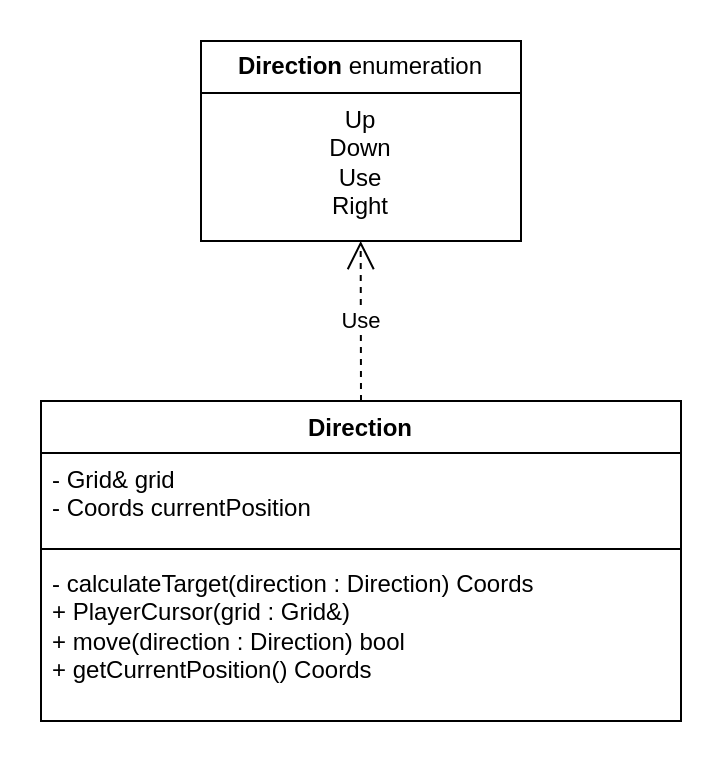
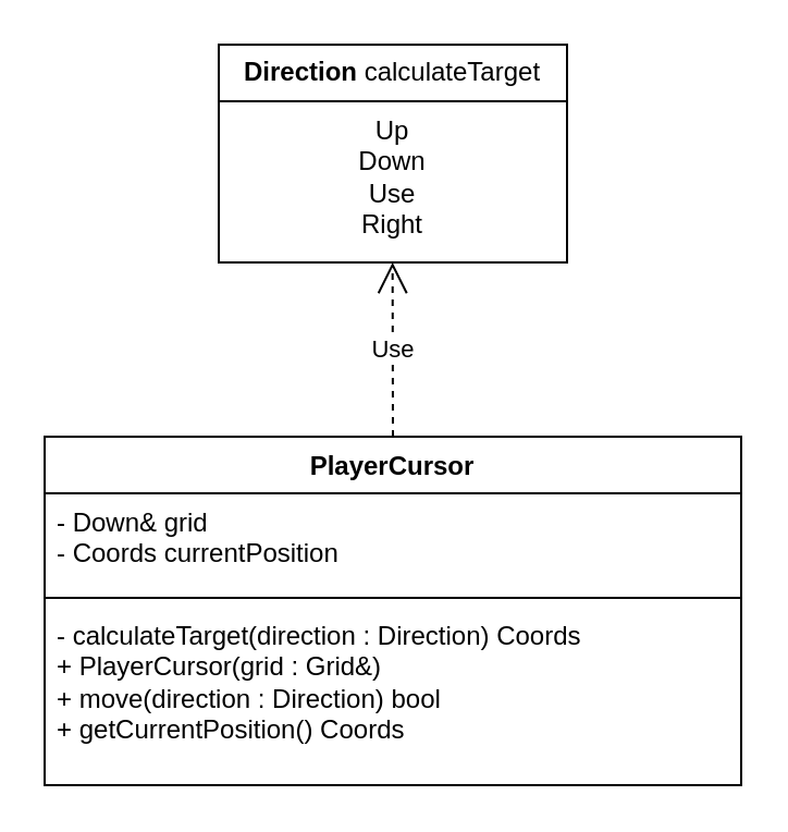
- <mxCell id="2" value="&lt;b&gt;Direction&lt;/b&gt; enumeration" style="swimlane;fontStyle=0;childLayout=stackLayout;horizontal=1;startSize=26;fillColor=none;horizontalStack=0;resizeParent=1;resizeParentMax=0;resizeLast=0;collapsible=1;marginBottom=0;whiteSpace=wrap;html=1;" vertex="1" parent="1"><mxGeometry x="100" y="20" width="160" height="100" as="geometry" /></mxCell>
+ <mxCell id="2" value="&lt;b&gt;Direction&lt;/b&gt; calculateTarget" style="swimlane;fontStyle=0;childLayout=stackLayout;horizontal=1;startSize=26;fillColor=none;horizontalStack=0;resizeParent=1;resizeParentMax=0;resizeLast=0;collapsible=1;marginBottom=0;whiteSpace=wrap;html=1;" vertex="1" parent="1"><mxGeometry x="100" y="20" width="160" height="100" as="geometry" /></mxCell>
- <mxCell id="4" value="Direction" style="swimlane;fontStyle=1;align=center;verticalAlign=top;childLayout=stackLayout;horizontal=1;startSize=26;horizontalStack=0;resizeParent=1;resizeParentMax=0;resizeLast=0;collapsible=1;marginBottom=0;whiteSpace=wrap;html=1;" vertex="1" parent="1"><mxGeometry x="20" y="200" width="320" height="160" as="geometry" /></mxCell>
+ <mxCell id="4" value="PlayerCursor" style="swimlane;fontStyle=1;align=center;verticalAlign=top;childLayout=stackLayout;horizontal=1;startSize=26;horizontalStack=0;resizeParent=1;resizeParentMax=0;resizeLast=0;collapsible=1;marginBottom=0;whiteSpace=wrap;html=1;" vertex="1" parent="1"><mxGeometry x="20" y="200" width="320" height="160" as="geometry" /></mxCell>
- <mxCell id="5" value="- Grid&amp;amp; grid&lt;div&gt;- Coords currentPosition&lt;/div&gt;" style="text;strokeColor=none;fillColor=none;align=left;verticalAlign=top;spacingLeft=4;spacingRight=4;overflow=hidden;rotatable=0;points=[[0,0.5],[1,0.5]];portConstraint=eastwest;whiteSpace=wrap;html=1;" vertex="1" parent="4"><mxGeometry y="26" width="320" height="44" as="geometry" /></mxCell>
+ <mxCell id="5" value="- Down&amp;amp; grid&lt;div&gt;- Coords currentPosition&lt;/div&gt;" style="text;strokeColor=none;fillColor=none;align=left;verticalAlign=top;spacingLeft=4;spacingRight=4;overflow=hidden;rotatable=0;points=[[0,0.5],[1,0.5]];portConstraint=eastwest;whiteSpace=wrap;html=1;" vertex="1" parent="4"><mxGeometry y="26" width="320" height="44" as="geometry" /></mxCell>
